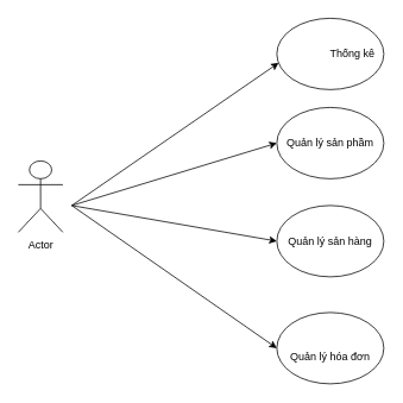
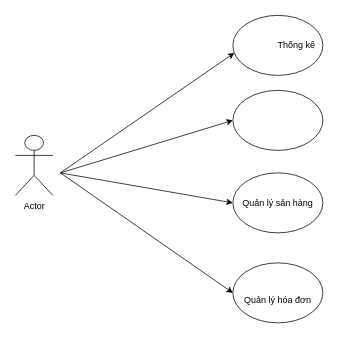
- <mxCell id="12" value="Quản lý sản phầm" style="text;html=1;strokeColor=none;fillColor=none;align=center;verticalAlign=middle;whiteSpace=wrap;rounded=0;" vertex="1" parent="1"><mxGeometry x="320" y="150" width="100" height="20" as="geometry" /></mxCell>
